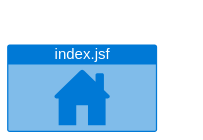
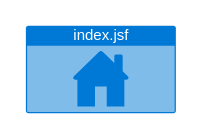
- <mxCell id="2" value="index.jsf" style="html=1;strokeColor=none;fillColor=#0079D6;labelPosition=center;verticalLabelPosition=middle;verticalAlign=top;align=center;fontSize=12;outlineConnect=0;spacingTop=-6;fontColor=#FFFFFF;shape=mxgraph.sitemap.home;" vertex="1" parent="1"><mxGeometry x="5" y="35" width="120" height="70" as="geometry" /></mxCell>
+ <mxCell id="2" value="index.jsf" style="html=1;strokeColor=none;fillColor=#0079D6;labelPosition=center;verticalLabelPosition=middle;verticalAlign=top;align=center;fontSize=12;outlineConnect=0;spacingTop=-6;fontColor=#FFFFFF;shape=mxgraph.sitemap.home;" vertex="1" parent="1"><mxGeometry x="20" y="20" width="120" height="70" as="geometry" /></mxCell>
